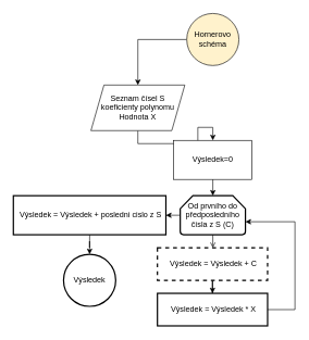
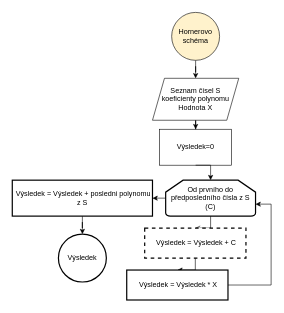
- <mxCell id="5" value="Seznam čísel S&lt;br&gt;koeficienty polynomu&lt;br&gt;Hodnota X" style="shape=parallelogram;perimeter=parallelogramPerimeter;whiteSpace=wrap;html=1;fixedSize=1;" vertex="1" parent="1"><mxGeometry x="139" y="130" width="144" height="70" as="geometry" /></mxCell>
+ <mxCell id="5" value="Seznam čísel S&lt;br&gt;koeficienty polynomu&lt;br&gt;Hodnota X" style="shape=parallelogram;perimeter=parallelogramPerimeter;whiteSpace=wrap;html=1;fixedSize=1;" vertex="1" parent="1"><mxGeometry x="254" y="130" width="144" height="70" as="geometry" /></mxCell>
- <mxCell id="16" value="&amp;nbsp;Výsledek = Výsledek + posledni cislo z S" style="whiteSpace=wrap;html=1;strokeWidth=2;" vertex="1" parent="1"><mxGeometry x="20" y="300" width="234" height="60" as="geometry" /></mxCell>
+ <mxCell id="16" value="&amp;nbsp;Výsledek = Výsledek + posledni polynomu z S" style="whiteSpace=wrap;html=1;strokeWidth=2;" vertex="1" parent="1"><mxGeometry x="20" y="300" width="234" height="60" as="geometry" /></mxCell>
- <mxCell id="9" value="Od prvního do předposledního čísla z S (C)" style="strokeWidth=2;html=1;shape=mxgraph.flowchart.loop_limit;whiteSpace=wrap;" vertex="1" parent="1"><mxGeometry x="276" y="300" width="100" height="60" as="geometry" /></mxCell>
+ <mxCell id="9" value="Od prvního do předposledního čísla z S (C)" style="strokeWidth=2;html=1;shape=mxgraph.flowchart.loop_limit;whiteSpace=wrap;" vertex="1" parent="1"><mxGeometry x="276" y="300" width="150" height="60" as="geometry" /></mxCell>
- <mxCell id="14" value="&amp;nbsp;Výsledek = Výsledek * X" style="whiteSpace=wrap;html=1;strokeWidth=2;" vertex="1" parent="1"><mxGeometry x="241" y="450" width="169" height="50" as="geometry" /></mxCell>
+ <mxCell id="14" value="&amp;nbsp;Výsledek = Výsledek * X" style="whiteSpace=wrap;html=1;strokeWidth=2;" vertex="1" parent="1"><mxGeometry x="211" y="450" width="169" height="50" as="geometry" /></mxCell>
